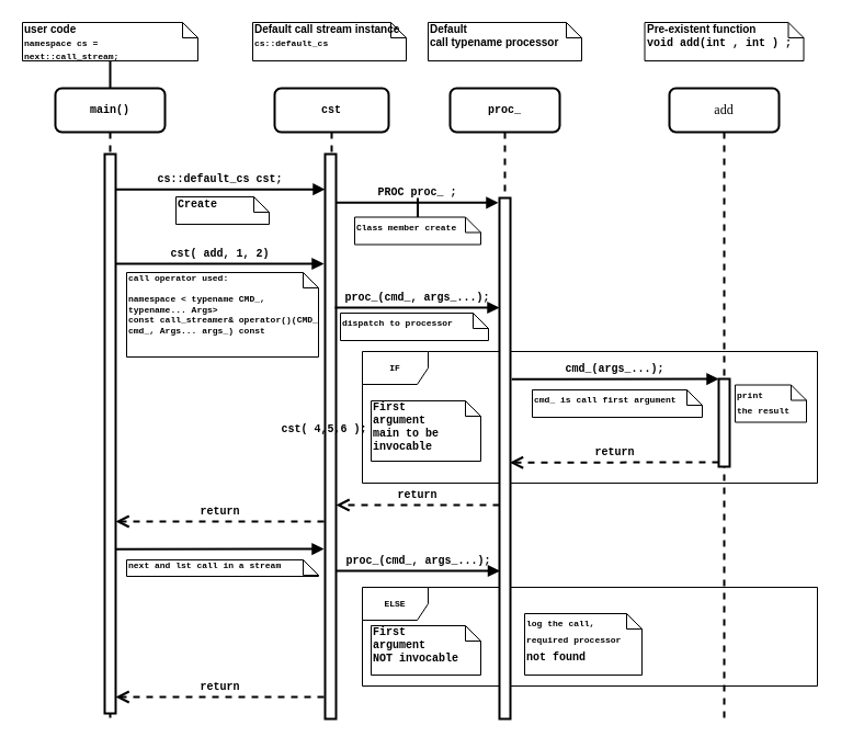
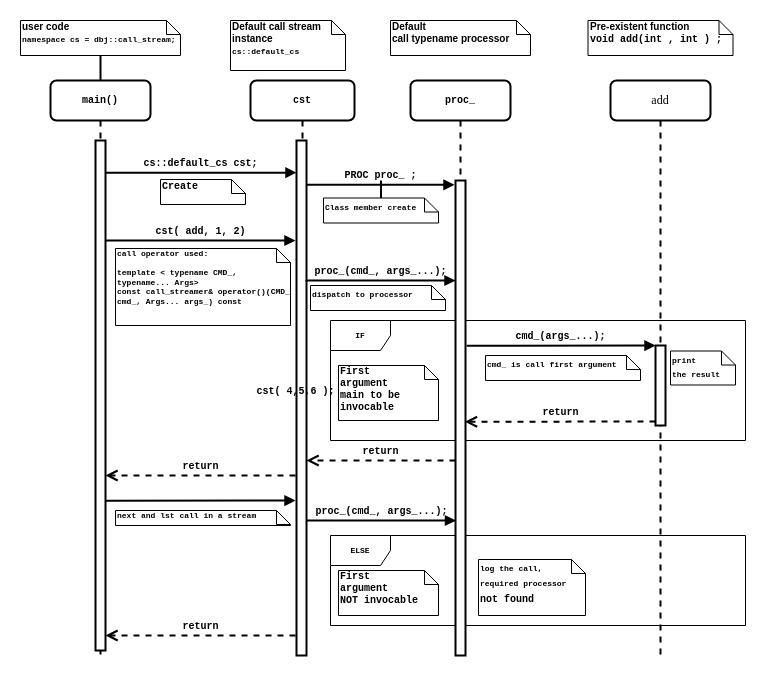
- <mxCell id="18" value="Default call stream instance&lt;br&gt;&lt;font face=&quot;Courier New&quot; style=&quot;font-size: 8px&quot;&gt;cs::default_cs&lt;/font&gt;&lt;br&gt;" style="shape=note;whiteSpace=wrap;html=1;size=14;verticalAlign=top;align=left;spacingTop=-6;rounded=0;shadow=0;comic=0;labelBackgroundColor=none;strokeColor=#000000;strokeWidth=1;fillColor=#FFFFFF;fontFamily=Helvetica;fontSize=10;fontColor=#000000;fontStyle=1" parent="1" vertex="1"><mxGeometry x="230" y="20" width="140" height="35" as="geometry" /></mxCell>
+ <mxCell id="18" value="Default call stream instance&lt;br&gt;&lt;font face=&quot;Courier New&quot; style=&quot;font-size: 8px&quot;&gt;cs::default_cs&lt;/font&gt;&lt;br&gt;" style="shape=note;whiteSpace=wrap;html=1;size=14;verticalAlign=top;align=left;spacingTop=-6;rounded=0;shadow=0;comic=0;labelBackgroundColor=none;strokeColor=#000000;strokeWidth=1;fillColor=#FFFFFF;fontFamily=Helvetica;fontSize=10;fontColor=#000000;fontStyle=1" parent="1" vertex="1"><mxGeometry x="230" y="20" width="115" height="50" as="geometry" /></mxCell>
- <mxCell id="17" value="user code&lt;br&gt;&lt;span&gt;&lt;font face=&quot;Courier New&quot; style=&quot;font-size: 8px&quot;&gt;namespace cs = next::call_stream;&lt;/font&gt;&lt;/span&gt;&lt;br&gt;" style="shape=note;whiteSpace=wrap;html=1;size=14;verticalAlign=top;align=left;spacingTop=-6;rounded=0;shadow=0;comic=0;labelBackgroundColor=none;strokeColor=#000000;strokeWidth=1;fillColor=#FFFFFF;fontFamily=Helvetica;fontSize=10;fontColor=#000000;fontStyle=1" parent="1" vertex="1"><mxGeometry x="20" y="20" width="160" height="35" as="geometry" /></mxCell>
+ <mxCell id="17" value="user code&lt;br&gt;&lt;span&gt;&lt;font face=&quot;Courier New&quot; style=&quot;font-size: 8px&quot;&gt;namespace cs = dbj::call_stream;&lt;/font&gt;&lt;/span&gt;&lt;br&gt;" style="shape=note;whiteSpace=wrap;html=1;size=14;verticalAlign=top;align=left;spacingTop=-6;rounded=0;shadow=0;comic=0;labelBackgroundColor=none;strokeColor=#000000;strokeWidth=1;fillColor=#FFFFFF;fontFamily=Helvetica;fontSize=10;fontColor=#000000;fontStyle=1" parent="1" vertex="1"><mxGeometry x="20" y="20" width="160" height="35" as="geometry" /></mxCell>
- <mxCell id="26" value="&lt;font style=&quot;font-size: 8px&quot; face=&quot;Courier New&quot;&gt;call operator used:&lt;br&gt;&lt;br style=&quot;font-size: 8px&quot;&gt;&lt;/font&gt;&lt;div style=&quot;font-size: 8px&quot;&gt;&lt;font face=&quot;Courier New&quot; style=&quot;font-size: 8px&quot;&gt;namespace &amp;lt; typename CMD_, typename... Args&amp;gt;&lt;/font&gt;&lt;/div&gt;&lt;div style=&quot;font-size: 8px&quot;&gt;&lt;font face=&quot;Courier New&quot; style=&quot;font-size: 8px&quot;&gt;const call_streamer&amp;amp; operator()(CMD_ cmd_, Args... args_) const&lt;/font&gt;&lt;/div&gt;" style="shape=note;whiteSpace=wrap;html=1;size=14;verticalAlign=top;align=left;spacingTop=-6;fontStyle=1;fontSize=8;strokeWidth=1;" vertex="1" parent="1"><mxGeometry x="115" y="248" width="175" height="77" as="geometry" /></mxCell>
+ <mxCell id="26" value="&lt;font style=&quot;font-size: 8px&quot; face=&quot;Courier New&quot;&gt;call operator used:&lt;br&gt;&lt;br style=&quot;font-size: 8px&quot;&gt;&lt;/font&gt;&lt;div style=&quot;font-size: 8px&quot;&gt;&lt;font face=&quot;Courier New&quot; style=&quot;font-size: 8px&quot;&gt;template &amp;lt; typename CMD_, typename... Args&amp;gt;&lt;/font&gt;&lt;/div&gt;&lt;div style=&quot;font-size: 8px&quot;&gt;&lt;font face=&quot;Courier New&quot; style=&quot;font-size: 8px&quot;&gt;const call_streamer&amp;amp; operator()(CMD_ cmd_, Args... args_) const&lt;/font&gt;&lt;/div&gt;" style="shape=note;whiteSpace=wrap;html=1;size=14;verticalAlign=top;align=left;spacingTop=-6;fontStyle=1;fontSize=8;strokeWidth=1;" vertex="1" parent="1"><mxGeometry x="115" y="248" width="175" height="77" as="geometry" /></mxCell>
